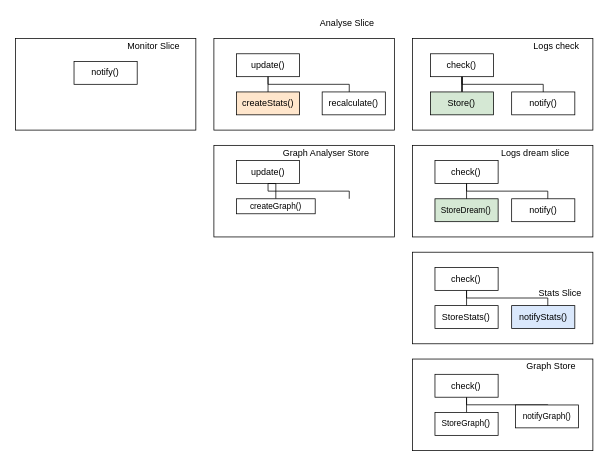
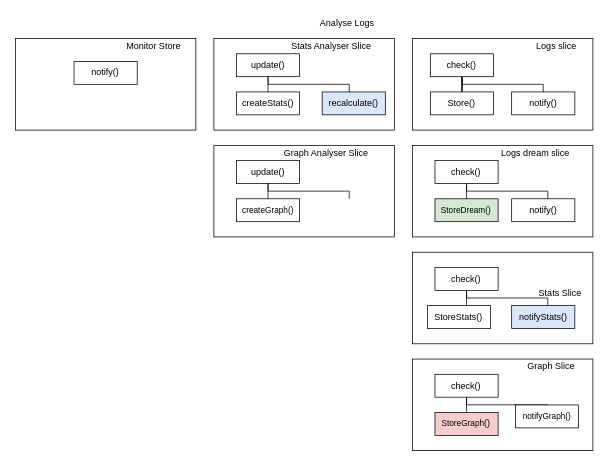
- <mxCell id="3" value="Analyse Slice" style="text;html=1;align=center;verticalAlign=middle;resizable=0;points=[];autosize=1;strokeColor=none;fillColor=none;" parent="2" vertex="1"><mxGeometry x="397.031" width="90" height="20" as="geometry" /></mxCell>
+ <mxCell id="3" value="Analyse Logs" style="text;html=1;align=center;verticalAlign=middle;resizable=0;points=[];autosize=1;strokeColor=none;fillColor=none;" parent="2" vertex="1"><mxGeometry x="397.031" width="90" height="20" as="geometry" /></mxCell>
- <mxCell id="38" value="Monitor Slice" style="text;html=1;align=center;verticalAlign=middle;resizable=0;points=[];autosize=1;strokeColor=none;fillColor=none;" parent="36" vertex="1"><mxGeometry x="144.375" width="80" height="20" as="geometry" /></mxCell>
+ <mxCell id="38" value="Monitor Store" style="text;html=1;align=center;verticalAlign=middle;resizable=0;points=[];autosize=1;strokeColor=none;fillColor=none;" parent="36" vertex="1"><mxGeometry x="144.375" width="80" height="20" as="geometry" /></mxCell>
+ <mxCell id="42" value="Stats Analyser Slice" style="text;html=1;align=center;verticalAlign=middle;resizable=0;points=[];autosize=1;strokeColor=none;fillColor=none;" parent="40" vertex="1"><mxGeometry x="96.25" width="120" height="20" as="geometry" /></mxCell>
- <mxCell id="30" value="Logs check" style="text;html=1;align=center;verticalAlign=middle;resizable=0;points=[];autosize=1;strokeColor=none;fillColor=none;" parent="28" vertex="1"><mxGeometry x="156.406" width="70" height="20" as="geometry" /></mxCell>
+ <mxCell id="30" value="Logs slice" style="text;html=1;align=center;verticalAlign=middle;resizable=0;points=[];autosize=1;strokeColor=none;fillColor=none;" parent="28" vertex="1"><mxGeometry x="156.406" width="70" height="20" as="geometry" /></mxCell>
- <mxCell id="44" value="createStats()" style="whiteSpace=wrap;html=1;fillColor=#ffe6cc;" parent="40" vertex="1"><mxGeometry x="30.078" y="71.228" width="84.219" height="30.526" as="geometry" /></mxCell>
+ <mxCell id="44" value="createStats()" style="whiteSpace=wrap;html=1;" parent="40" vertex="1"><mxGeometry x="30.078" y="71.228" width="84.219" height="30.526" as="geometry" /></mxCell>
- <mxCell id="46" value="recalculate()" style="whiteSpace=wrap;html=1;" parent="40" vertex="1"><mxGeometry x="144.375" y="71.228" width="84.219" height="30.526" as="geometry" /></mxCell>
+ <mxCell id="46" value="recalculate()" style="whiteSpace=wrap;html=1;fillColor=#dae8fc;" parent="40" vertex="1"><mxGeometry x="144.375" y="71.228" width="84.219" height="30.526" as="geometry" /></mxCell>
- <mxCell id="32" value="Store()" style="whiteSpace=wrap;html=1;fillColor=#d5e8d4;" parent="28" vertex="1"><mxGeometry x="24.062" y="71.228" width="84.219" height="30.526" as="geometry" /></mxCell>
+ <mxCell id="32" value="Store()" style="whiteSpace=wrap;html=1;" parent="28" vertex="1"><mxGeometry x="24.062" y="71.228" width="84.219" height="30.526" as="geometry" /></mxCell>
- <mxCell id="50" value="Graph Analyser Store" style="text;html=1;align=center;verticalAlign=middle;resizable=0;points=[];autosize=1;strokeColor=none;fillColor=none;" parent="48" vertex="1"><mxGeometry x="84.219" width="130" height="20" as="geometry" /></mxCell>
+ <mxCell id="50" value="Graph Analyser Slice" style="text;html=1;align=center;verticalAlign=middle;resizable=0;points=[];autosize=1;strokeColor=none;fillColor=none;" parent="48" vertex="1"><mxGeometry x="84.219" width="130" height="20" as="geometry" /></mxCell>
- <mxCell id="53" value="&lt;font style=&quot;font-size: 11px&quot;&gt;createGraph()&lt;/font&gt;" style="whiteSpace=wrap;html=1;" parent="48" vertex="1"><mxGeometry x="30.078" y="71.228" width="105" height="20" as="geometry" /></mxCell>
+ <mxCell id="53" value="&lt;font style=&quot;font-size: 11px&quot;&gt;createGraph()&lt;/font&gt;" style="whiteSpace=wrap;html=1;" parent="48" vertex="1"><mxGeometry x="30.078" y="71.228" width="84.219" height="30.526" as="geometry" /></mxCell>
- <mxCell id="19" value="StoreStats()" style="whiteSpace=wrap;html=1;" parent="12" vertex="1"><mxGeometry x="30.078" y="71.228" width="84.219" height="30.526" as="geometry" /></mxCell>
+ <mxCell id="19" value="StoreStats()" style="whiteSpace=wrap;html=1;" parent="12" vertex="1"><mxGeometry x="20.078" y="71.228" width="84.219" height="30.526" as="geometry" /></mxCell>
- <mxCell id="6" value="Graph Store" style="text;html=1;align=center;verticalAlign=middle;resizable=0;points=[];autosize=1;strokeColor=none;fillColor=none;" parent="4" vertex="1"><mxGeometry x="144.375" width="80" height="20" as="geometry" /></mxCell>
+ <mxCell id="6" value="Graph Slice" style="text;html=1;align=center;verticalAlign=middle;resizable=0;points=[];autosize=1;strokeColor=none;fillColor=none;" parent="4" vertex="1"><mxGeometry x="144.375" width="80" height="20" as="geometry" /></mxCell>
- <mxCell id="9" value="&lt;font style=&quot;font-size: 11px&quot;&gt;StoreGraph&lt;/font&gt;()" style="whiteSpace=wrap;html=1;" parent="4" vertex="1"><mxGeometry x="30.078" y="71.228" width="84.219" height="30.526" as="geometry" /></mxCell>
+ <mxCell id="9" value="&lt;font style=&quot;font-size: 11px&quot;&gt;StoreGraph&lt;/font&gt;()" style="whiteSpace=wrap;html=1;fillColor=#f8cecc;" parent="4" vertex="1"><mxGeometry x="30.078" y="71.228" width="84.219" height="30.526" as="geometry" /></mxCell>
